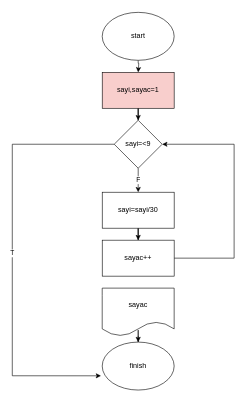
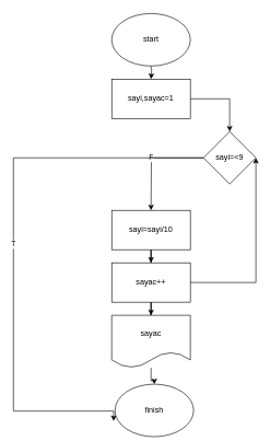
- <mxCell id="5" value="sayi,sayac=1" style="rounded=0;whiteSpace=wrap;html=1;fillColor=#f8cecc;" vertex="1" parent="1"><mxGeometry x="170" y="120" width="120" height="60" as="geometry" /></mxCell>
+ <mxCell id="5" value="sayi,sayac=1" style="rounded=0;whiteSpace=wrap;html=1;" vertex="1" parent="1"><mxGeometry x="170" y="120" width="120" height="60" as="geometry" /></mxCell>
- <mxCell id="8" value="sayi=&amp;lt;9" style="rhombus;whiteSpace=wrap;html=1;" vertex="1" parent="1"><mxGeometry x="190" y="200" width="80" height="80" as="geometry" /></mxCell>
+ <mxCell id="8" value="sayi=&amp;lt;9" style="rhombus;whiteSpace=wrap;html=1;" vertex="1" parent="1"><mxGeometry x="310" y="200" width="80" height="80" as="geometry" /></mxCell>
- <mxCell id="10" value="sayi=sayi/30" style="rounded=0;whiteSpace=wrap;html=1;" vertex="1" parent="1"><mxGeometry x="170" y="320" width="120" height="60" as="geometry" /></mxCell>
+ <mxCell id="10" value="sayi=sayi/10" style="rounded=0;whiteSpace=wrap;html=1;" vertex="1" parent="1"><mxGeometry x="170" y="320" width="120" height="60" as="geometry" /></mxCell>
+ <mxCell id="12" style="edgeStyle=orthogonalEdgeStyle;rounded=0;orthogonalLoop=1;jettySize=auto;html=1;" edge="1" parent="1" source="13" target="15"><mxGeometry relative="1" as="geometry"><mxPoint x="230" y="520" as="targetPoint" /></mxGeometry></mxCell>
- <mxCell id="16" value="finish" style="ellipse;whiteSpace=wrap;html=1;" vertex="1" parent="1"><mxGeometry x="170" y="570" width="120" height="80" as="geometry" /></mxCell>
+ <mxCell id="16" value="finish" style="ellipse;whiteSpace=wrap;html=1;" vertex="1" parent="1"><mxGeometry x="175" y="585" width="120" height="80" as="geometry" /></mxCell>
